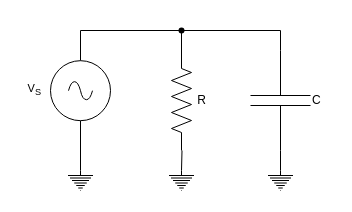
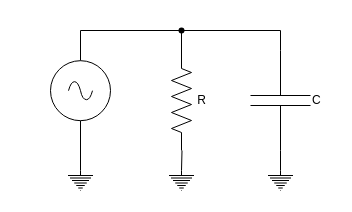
- <mxCell id="2" value="&lt;div align=&quot;right&quot;&gt;V&lt;sub&gt;S&lt;/sub&gt;&lt;/div&gt;" style="text;html=1;whiteSpace=wrap;strokeColor=none;fillColor=none;align=right;verticalAlign=middle;rounded=0;fontFamily=Helvetica;fontSize=11;fontColor=default;labelBackgroundColor=default;convertToSvg=1;" vertex="1" parent="1"><mxGeometry x="20" y="75.18" width="23" height="30" as="geometry" /></mxCell>
